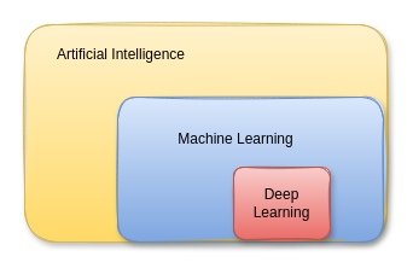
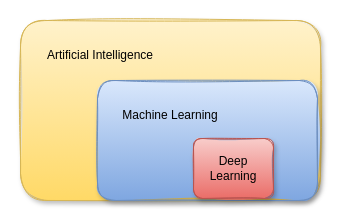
- <mxCell id="6" value="Artificial Intelligence" style="text;html=1;strokeColor=none;fillColor=none;align=center;verticalAlign=middle;whiteSpace=wrap;rounded=0;" parent="1" vertex="1"><mxGeometry x="40" y="30" width="120" height="30" as="geometry" /></mxCell>
+ <mxCell id="6" value="Artificial Intelligence" style="text;html=1;strokeColor=none;fillColor=none;align=center;verticalAlign=middle;whiteSpace=wrap;rounded=0;" parent="1" vertex="1"><mxGeometry x="40" y="40" width="120" height="30" as="geometry" /></mxCell>
- <mxCell id="5" value="Machine Learning" style="text;html=1;strokeColor=none;fillColor=none;align=center;verticalAlign=middle;whiteSpace=wrap;rounded=0;" parent="1" vertex="1"><mxGeometry x="145" y="100" width="100" height="30" as="geometry" /></mxCell>
+ <mxCell id="5" value="Machine Learning" style="text;html=1;strokeColor=none;fillColor=none;align=center;verticalAlign=middle;whiteSpace=wrap;rounded=0;" parent="1" vertex="1"><mxGeometry x="120" y="100" width="100" height="30" as="geometry" /></mxCell>
